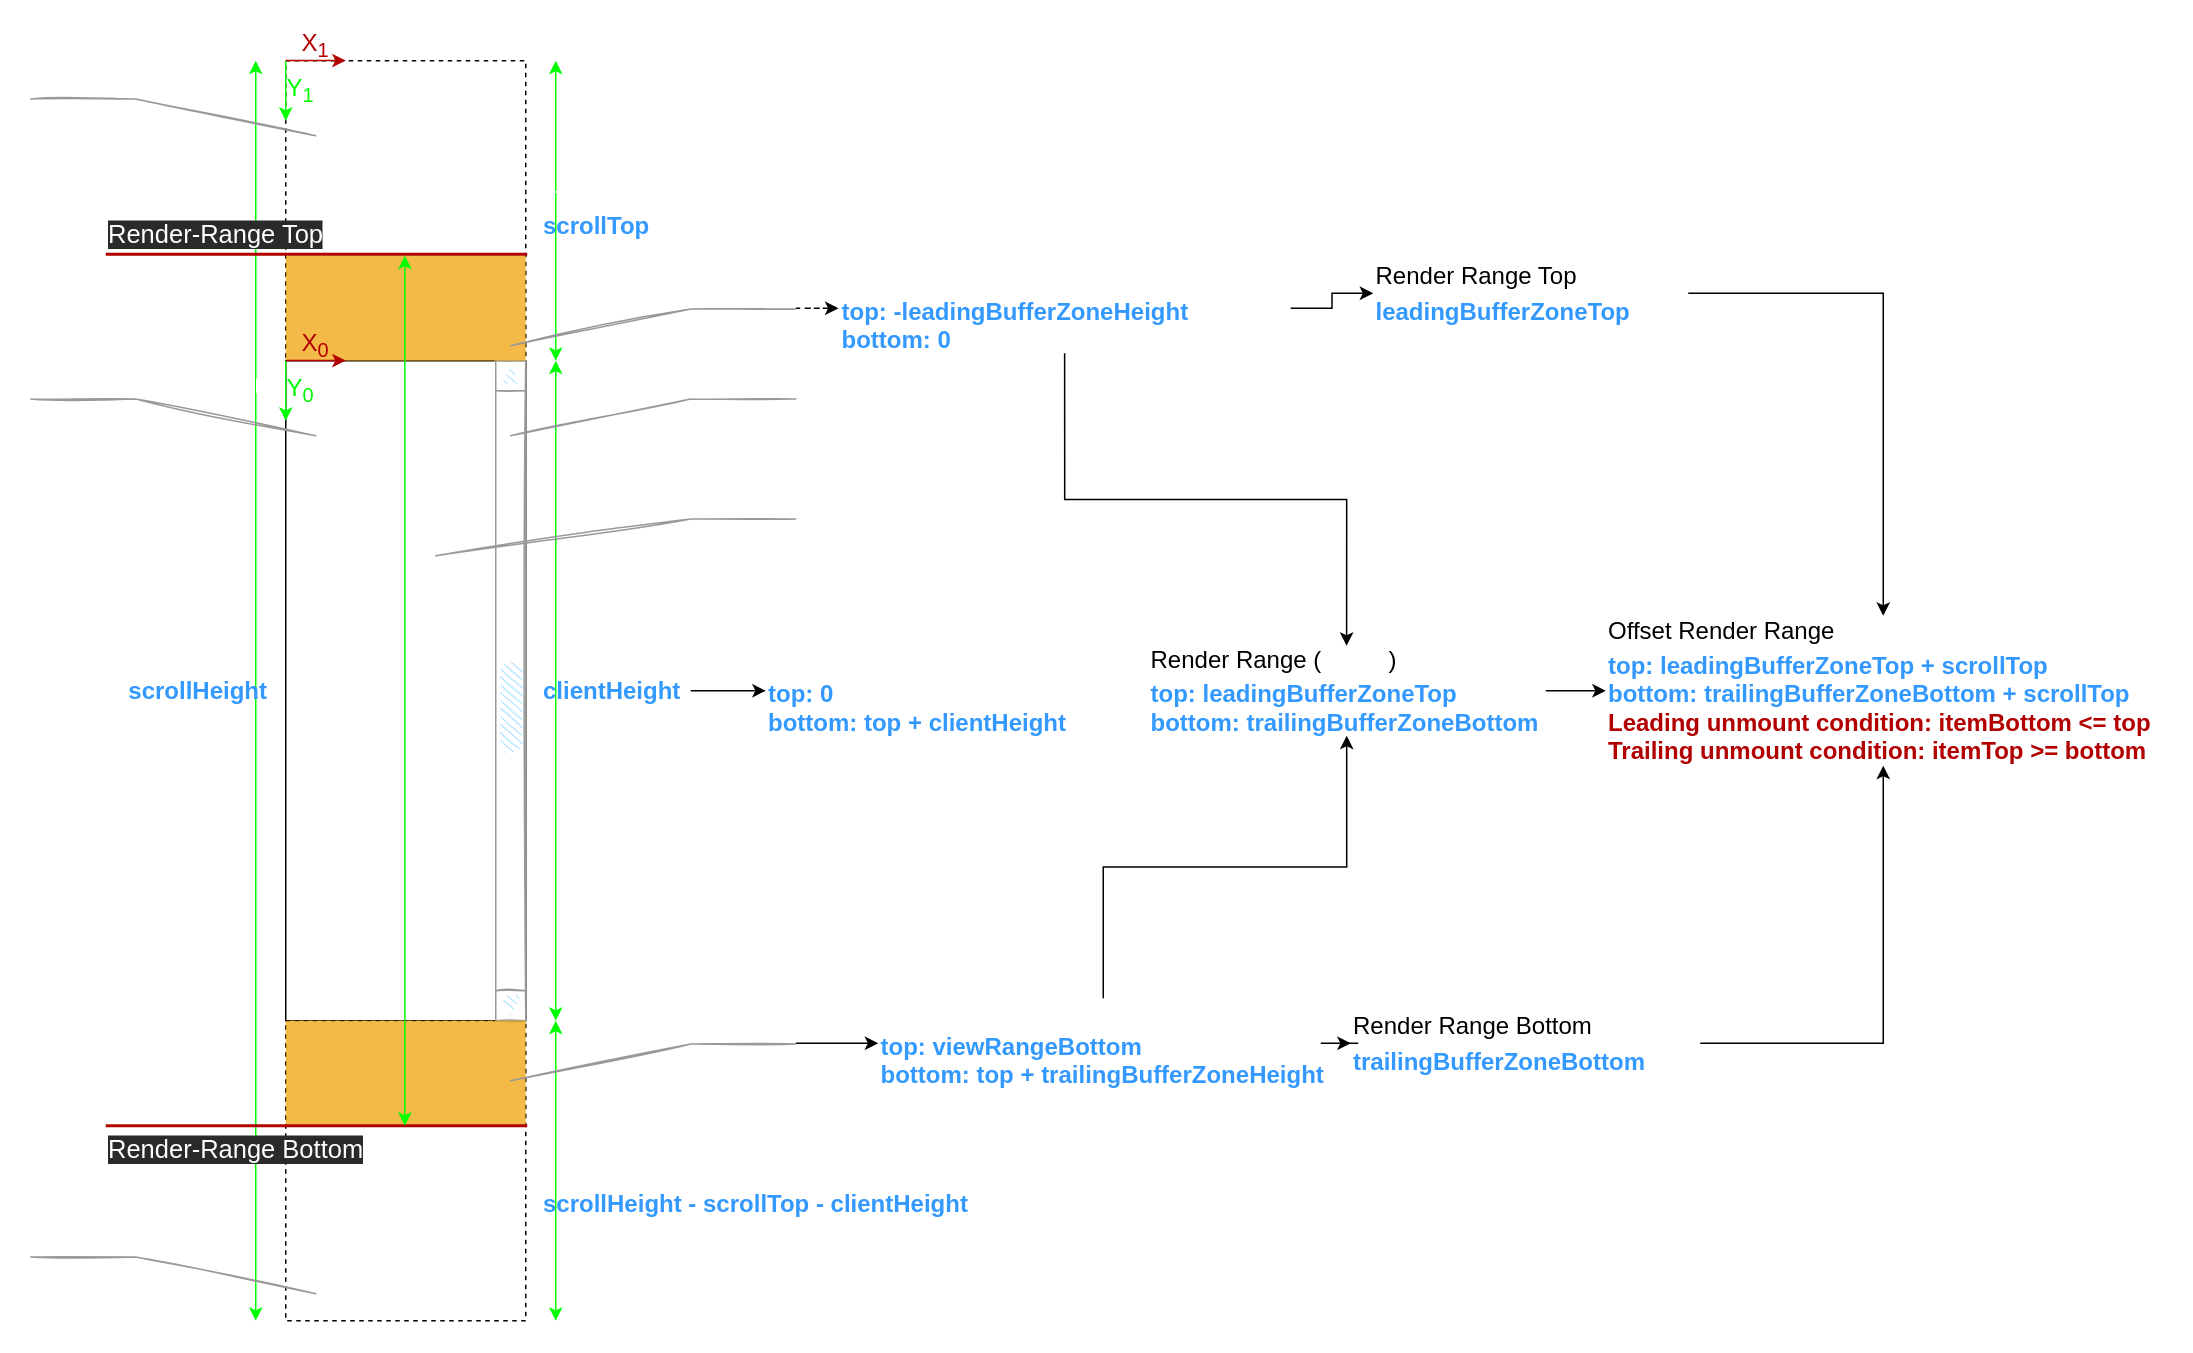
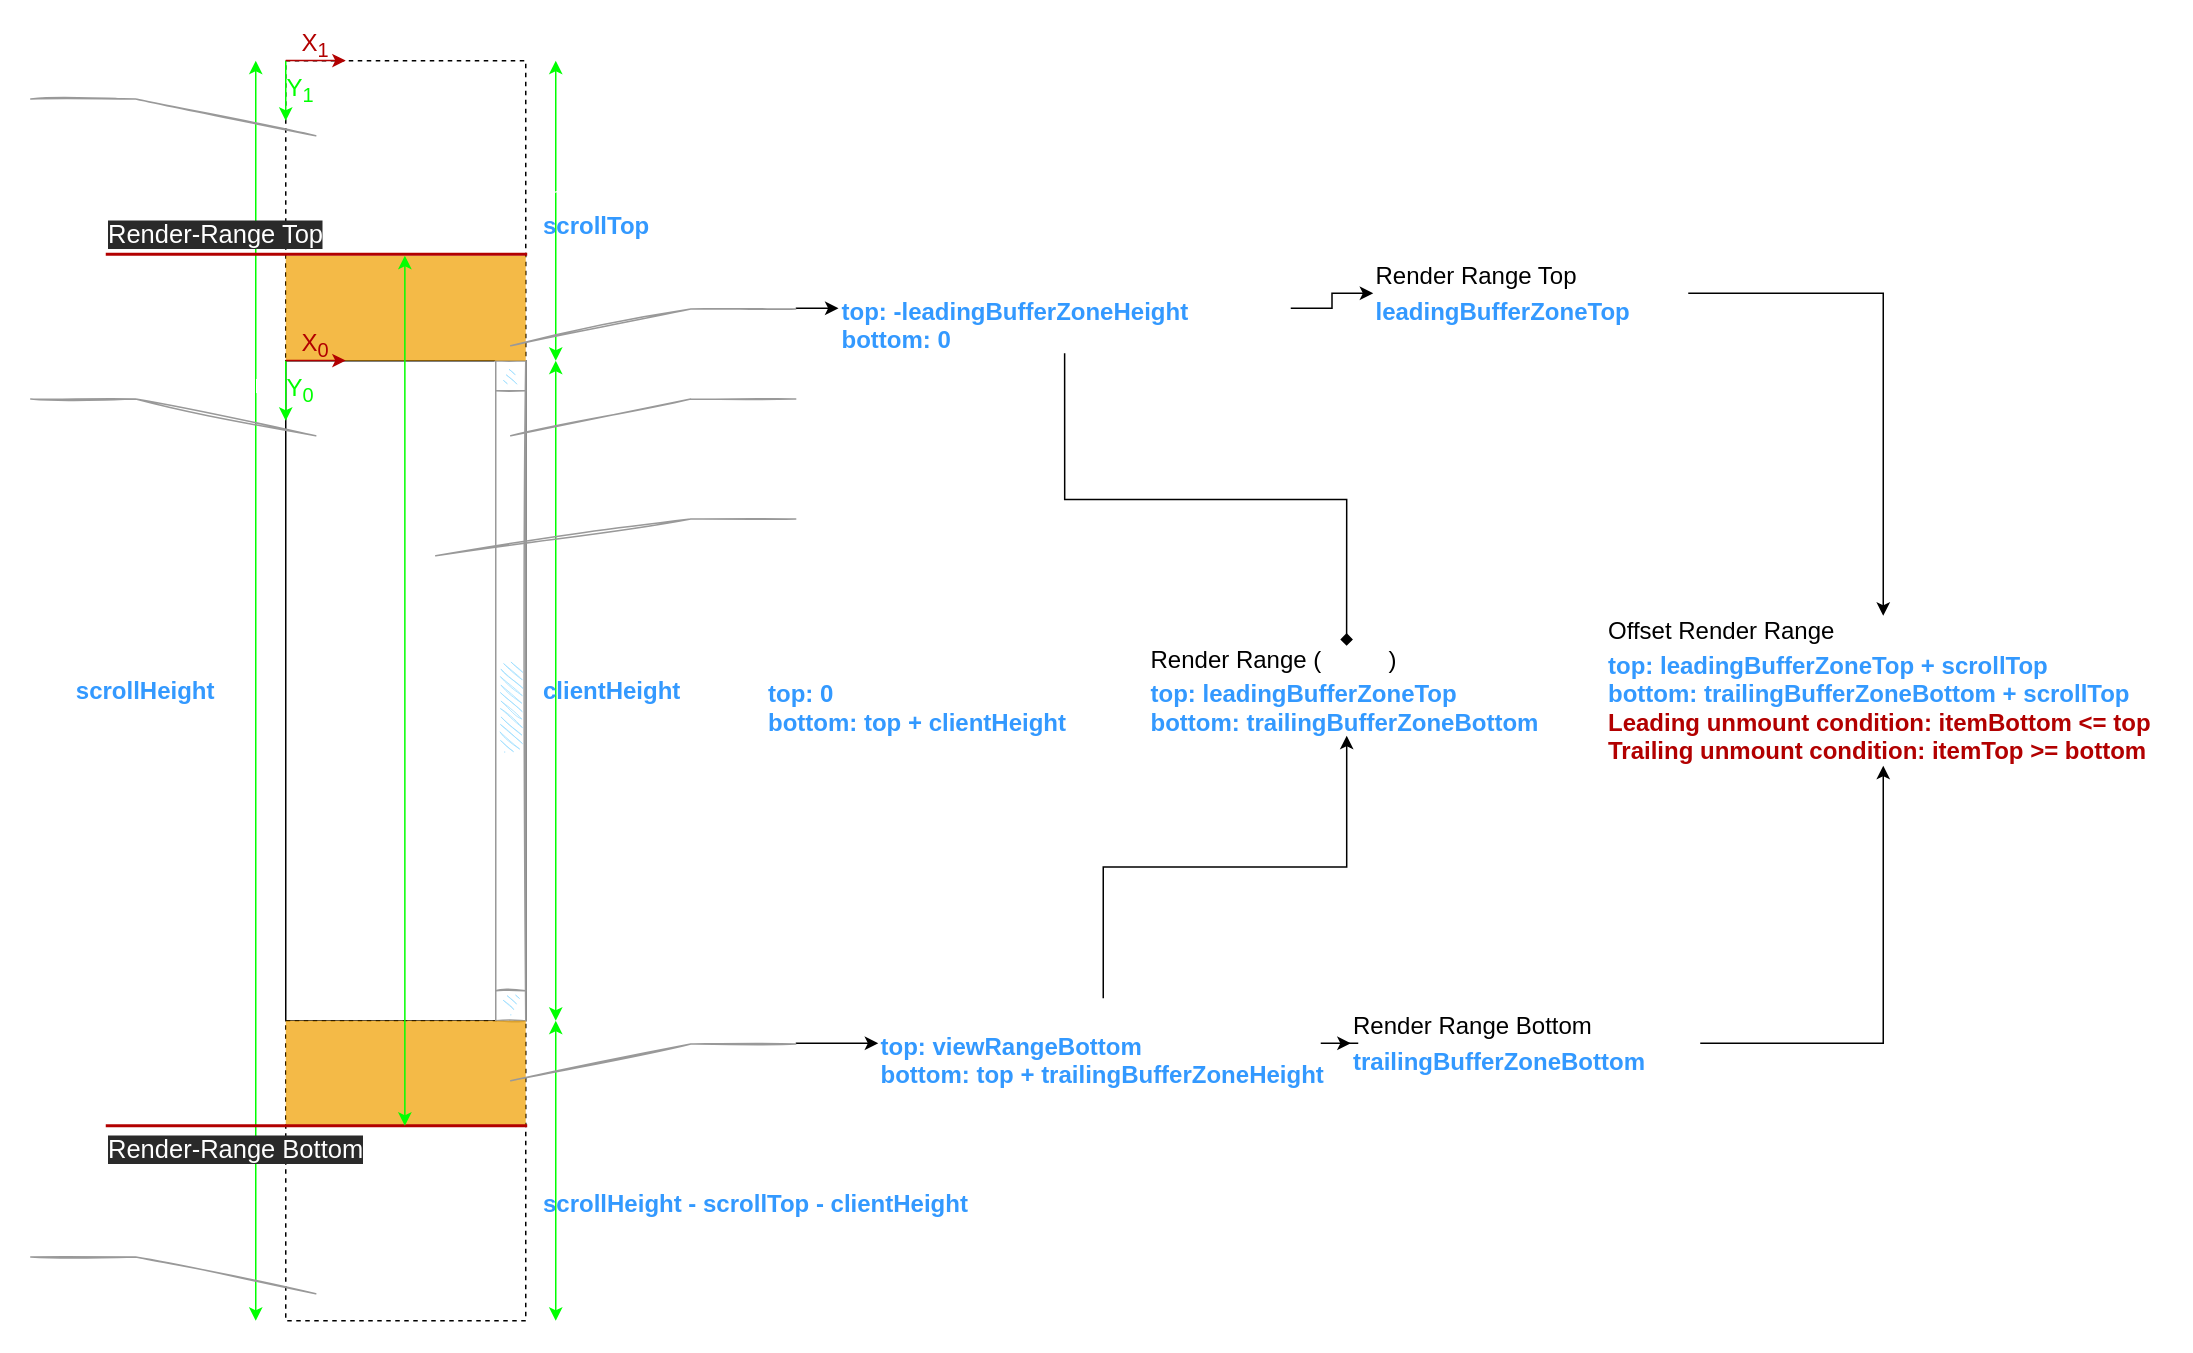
- <mxCell id="25" value="" style="edgeStyle=orthogonalEdgeStyle;rounded=0;orthogonalLoop=1;jettySize=auto;html=1;fontSize=16;fontColor=#FFFFFF;startArrow=none;startFill=0;dashed=1;" parent="1" source="26" target="32" edge="1"><mxGeometry relative="1" as="geometry" /></mxCell>
+ <mxCell id="25" value="" style="edgeStyle=orthogonalEdgeStyle;rounded=0;orthogonalLoop=1;jettySize=auto;html=1;fontSize=16;fontColor=#FFFFFF;startArrow=none;startFill=0;" parent="1" source="26" target="32" edge="1"><mxGeometry relative="1" as="geometry" /></mxCell>
- <mxCell id="31" style="edgeStyle=orthogonalEdgeStyle;rounded=0;orthogonalLoop=1;jettySize=auto;html=1;exitX=0.5;exitY=1;exitDx=0;exitDy=0;entryX=0.5;entryY=0;entryDx=0;entryDy=0;startArrow=none;startFill=0;endArrow=classic;endFill=1;" parent="1" source="32" target="45" edge="1"><mxGeometry relative="1" as="geometry" /></mxCell>
+ <mxCell id="31" style="edgeStyle=orthogonalEdgeStyle;rounded=0;orthogonalLoop=1;jettySize=auto;html=1;exitX=0.5;exitY=1;exitDx=0;exitDy=0;entryX=0.5;entryY=0;entryDx=0;entryDy=0;startArrow=none;startFill=0;endArrow=diamond;endFill=1;" parent="1" source="32" target="45" edge="1"><mxGeometry relative="1" as="geometry" /></mxCell>
- <mxCell id="9" value="&lt;font style=&quot;font-size: 16px&quot;&gt;&lt;b&gt;&lt;font color=&quot;#3399ff&quot;&gt;scrollHeight&lt;/font&gt;&lt;/b&gt;&lt;br&gt;&lt;/font&gt;" style="text;html=1;strokeColor=none;fillColor=none;align=right;verticalAlign=middle;whiteSpace=wrap;rounded=0;shadow=0;sketch=1;" parent="1" vertex="1"><mxGeometry x="80" y="450" width="100" height="20" as="geometry" /></mxCell>
+ <mxCell id="9" value="&lt;font style=&quot;font-size: 16px&quot;&gt;&lt;b&gt;&lt;font color=&quot;#3399ff&quot;&gt;scrollHeight&lt;/font&gt;&lt;/b&gt;&lt;br&gt;&lt;/font&gt;" style="text;html=1;strokeColor=none;fillColor=none;align=right;verticalAlign=middle;whiteSpace=wrap;rounded=0;shadow=0;sketch=1;" parent="1" vertex="1"><mxGeometry x="45" y="450" width="100" height="20" as="geometry" /></mxCell>
- <mxCell id="5" value="" style="edgeStyle=orthogonalEdgeStyle;rounded=0;orthogonalLoop=1;jettySize=auto;html=1;startArrow=none;startFill=0;" parent="1" source="6" target="21" edge="1"><mxGeometry relative="1" as="geometry" /></mxCell>
- <mxCell id="44" value="" style="edgeStyle=orthogonalEdgeStyle;rounded=0;orthogonalLoop=1;jettySize=auto;html=1;startArrow=none;startFill=0;endArrow=classic;endFill=1;" parent="1" source="45" target="52" edge="1"><mxGeometry relative="1" as="geometry" /></mxCell>
